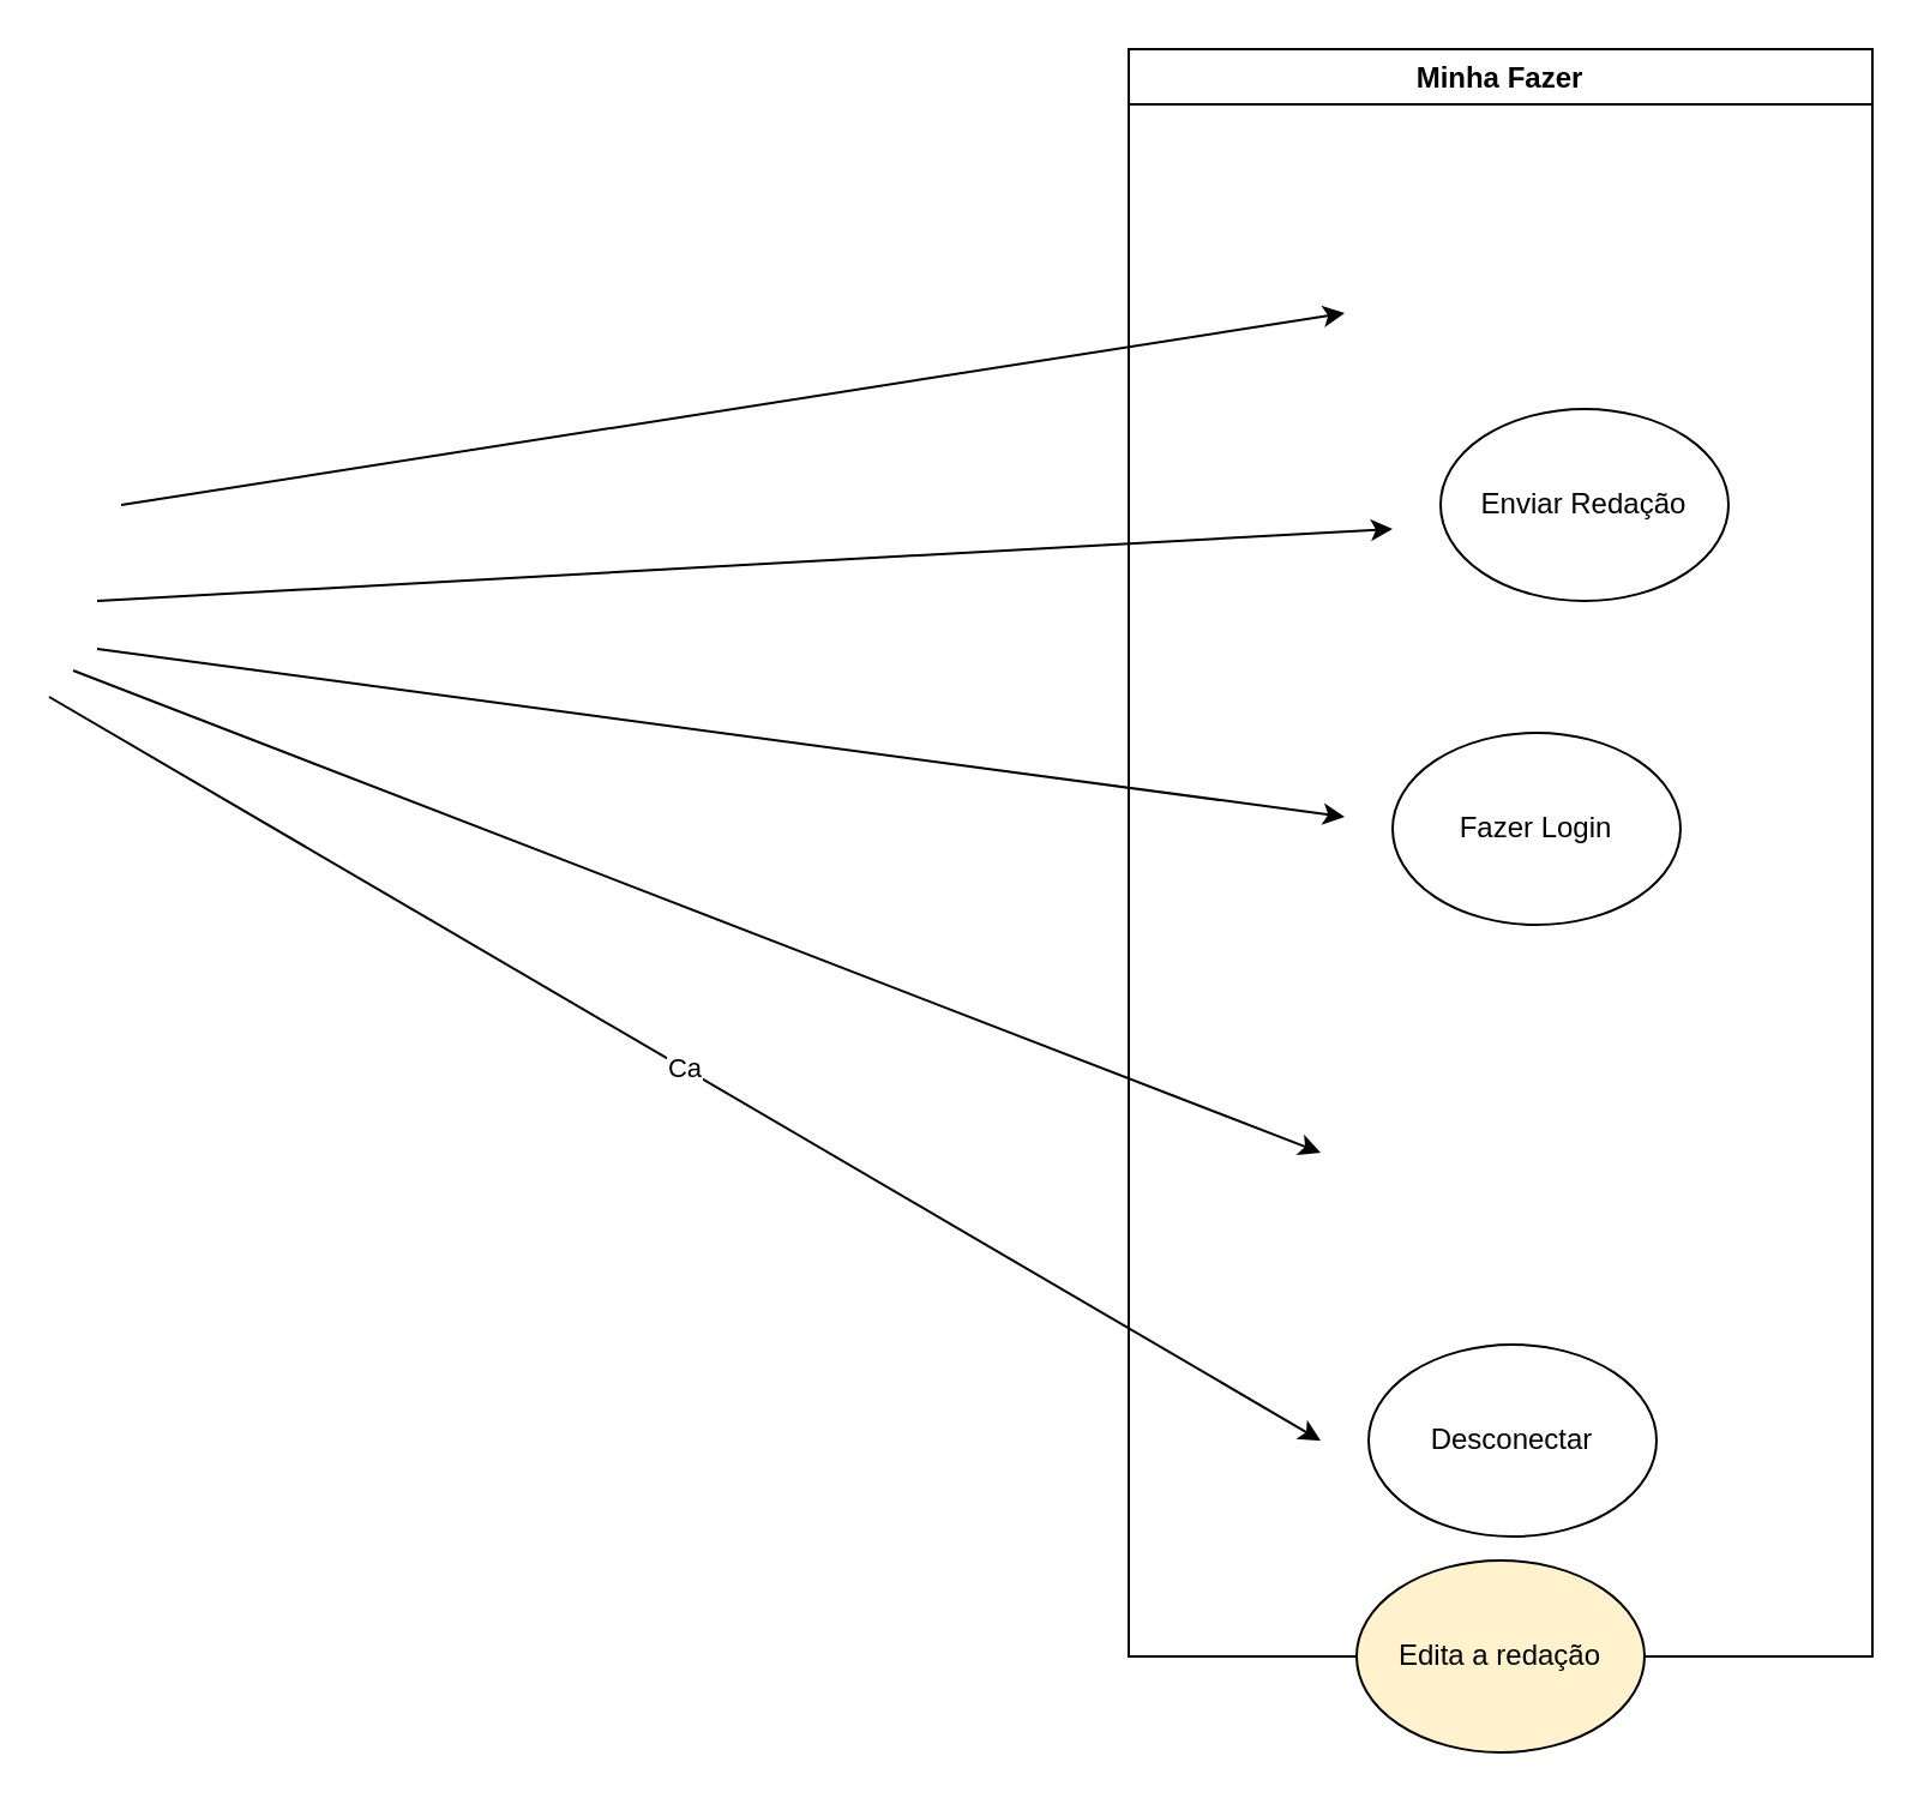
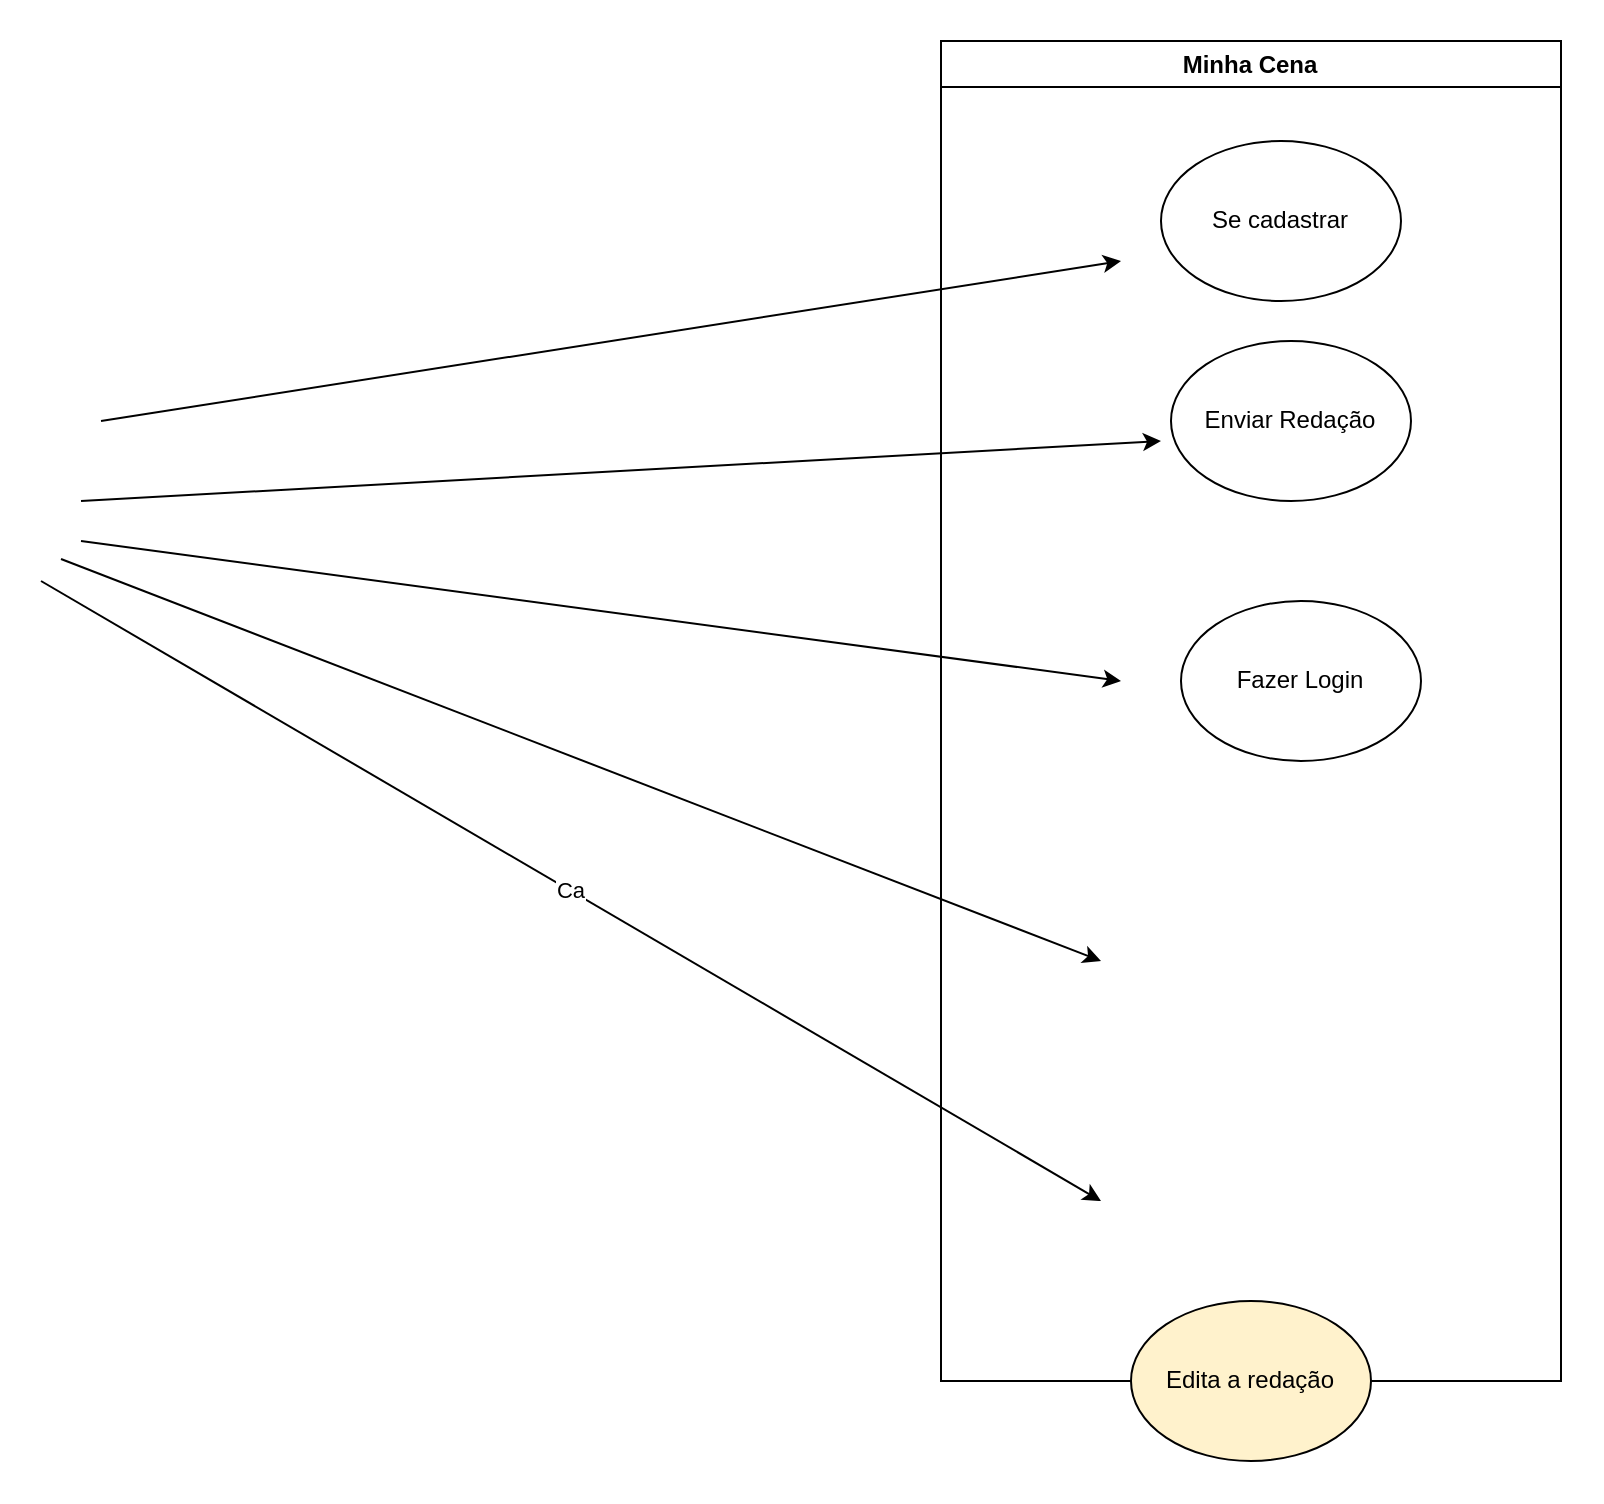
- <mxCell id="2" value="Minha Fazer" style="swimlane;" vertex="1" parent="1"><mxGeometry x="470" y="20" width="310" height="670" as="geometry" /></mxCell>
+ <mxCell id="2" value="Minha Cena" style="swimlane;" vertex="1" parent="1"><mxGeometry x="470" y="20" width="310" height="670" as="geometry" /></mxCell>
+ <mxCell id="3" value="Se cadastrar" style="ellipse;whiteSpace=wrap;html=1;" vertex="1" parent="2"><mxGeometry x="110" y="50" width="120" height="80" as="geometry" /></mxCell>
- <mxCell id="4" value="Enviar Redação" style="ellipse;whiteSpace=wrap;html=1;" vertex="1" parent="2"><mxGeometry x="130" y="150" width="120" height="80" as="geometry" /></mxCell>
+ <mxCell id="4" value="Enviar Redação" style="ellipse;whiteSpace=wrap;html=1;" vertex="1" parent="2"><mxGeometry x="115" y="150" width="120" height="80" as="geometry" /></mxCell>
- <mxCell id="5" value="Fazer Login" style="ellipse;whiteSpace=wrap;html=1;" vertex="1" parent="2"><mxGeometry x="110" y="285" width="120" height="80" as="geometry" /></mxCell>
+ <mxCell id="5" value="Fazer Login" style="ellipse;whiteSpace=wrap;html=1;" vertex="1" parent="2"><mxGeometry x="120" y="280" width="120" height="80" as="geometry" /></mxCell>
- <mxCell id="6" value="Desconectar" style="ellipse;whiteSpace=wrap;html=1;" vertex="1" parent="2"><mxGeometry x="100" y="540" width="120" height="80" as="geometry" /></mxCell>
